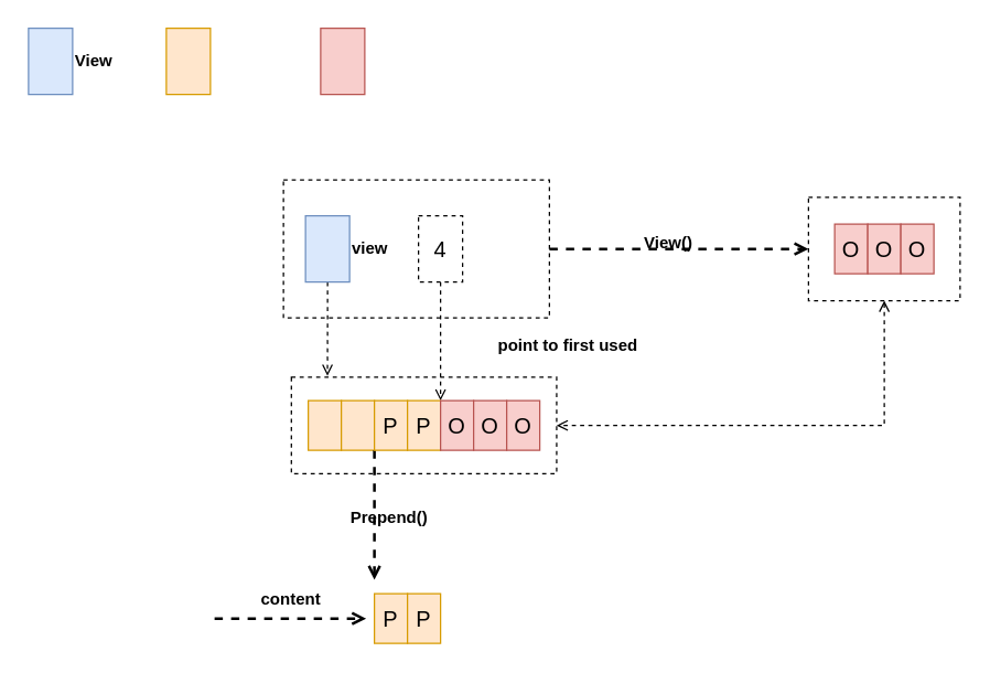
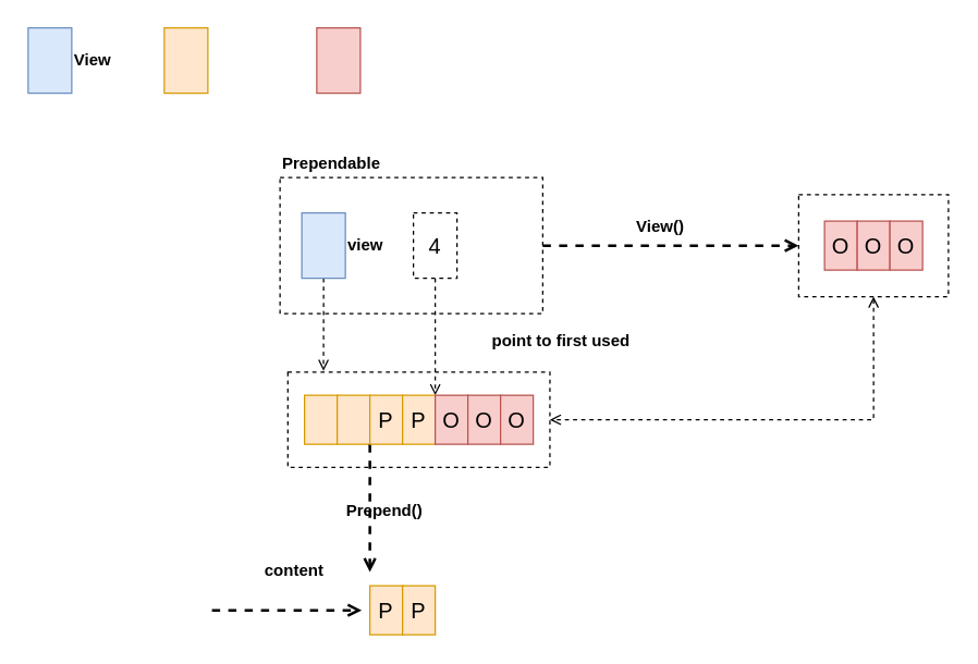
+ <mxCell id="13" value="&lt;b&gt;Prependable&lt;/b&gt;" style="text;html=1;align=left;verticalAlign=middle;resizable=0;points=[];autosize=1;fontSize=12;fontColor=#000000;" vertex="1" parent="1"><mxGeometry x="205" y="110" width="90" height="20" as="geometry" /></mxCell>
- <mxCell id="28" value="&lt;b&gt;View()&lt;/b&gt;" style="text;html=1;align=left;verticalAlign=middle;resizable=0;points=[];autosize=1;fontSize=12;fontColor=#000000;" vertex="1" parent="1"><mxGeometry x="465" y="166" width="50" height="20" as="geometry" /></mxCell>
+ <mxCell id="28" value="&lt;b&gt;View()&lt;/b&gt;" style="text;html=1;align=left;verticalAlign=middle;resizable=0;points=[];autosize=1;fontSize=12;fontColor=#000000;" vertex="1" parent="1"><mxGeometry x="465" y="156" width="50" height="20" as="geometry" /></mxCell>
- <mxCell id="34" value="&lt;b&gt;content&lt;/b&gt;" style="text;html=1;align=left;verticalAlign=middle;resizable=0;points=[];autosize=1;fontSize=12;fontColor=#000000;" vertex="1" parent="1"><mxGeometry x="187" y="424" width="60" height="20" as="geometry" /></mxCell>
+ <mxCell id="34" value="&lt;b&gt;content&lt;/b&gt;" style="text;html=1;align=left;verticalAlign=middle;resizable=0;points=[];autosize=1;fontSize=12;fontColor=#000000;" vertex="1" parent="1"><mxGeometry x="192" y="409" width="60" height="20" as="geometry" /></mxCell>
